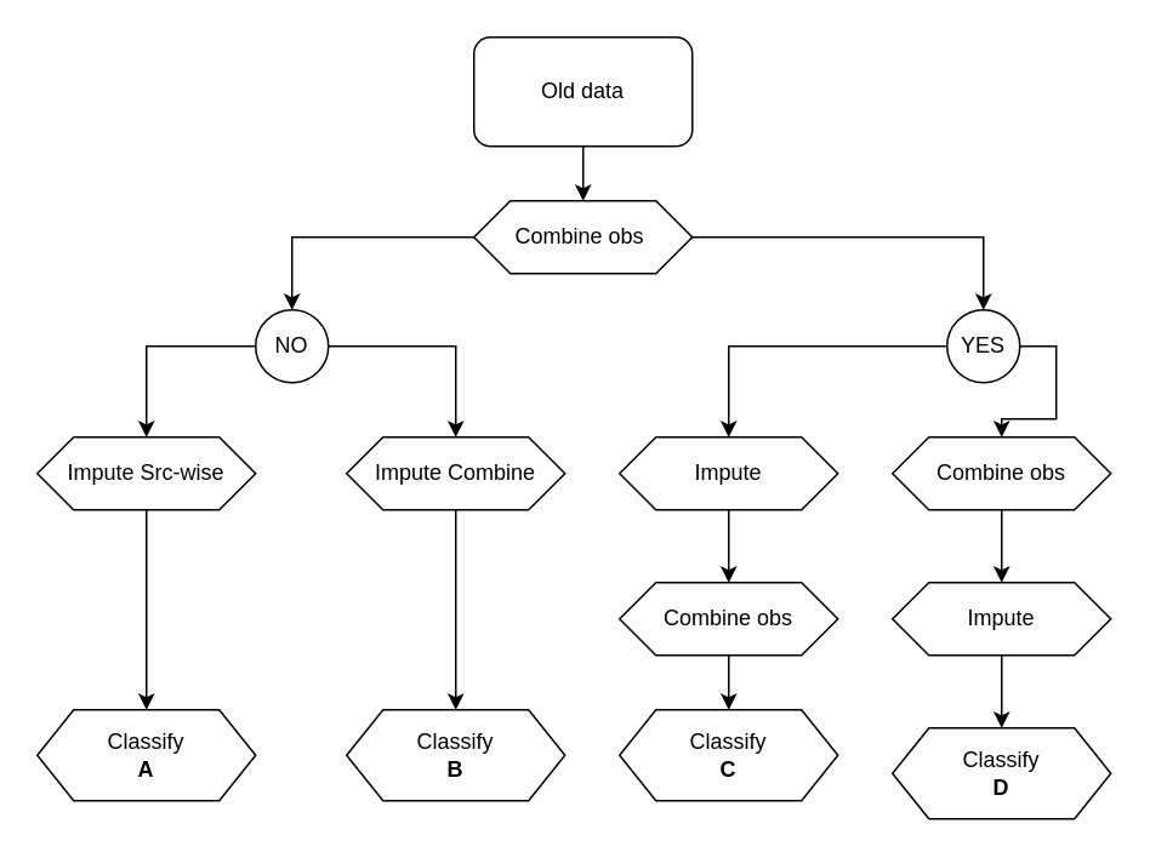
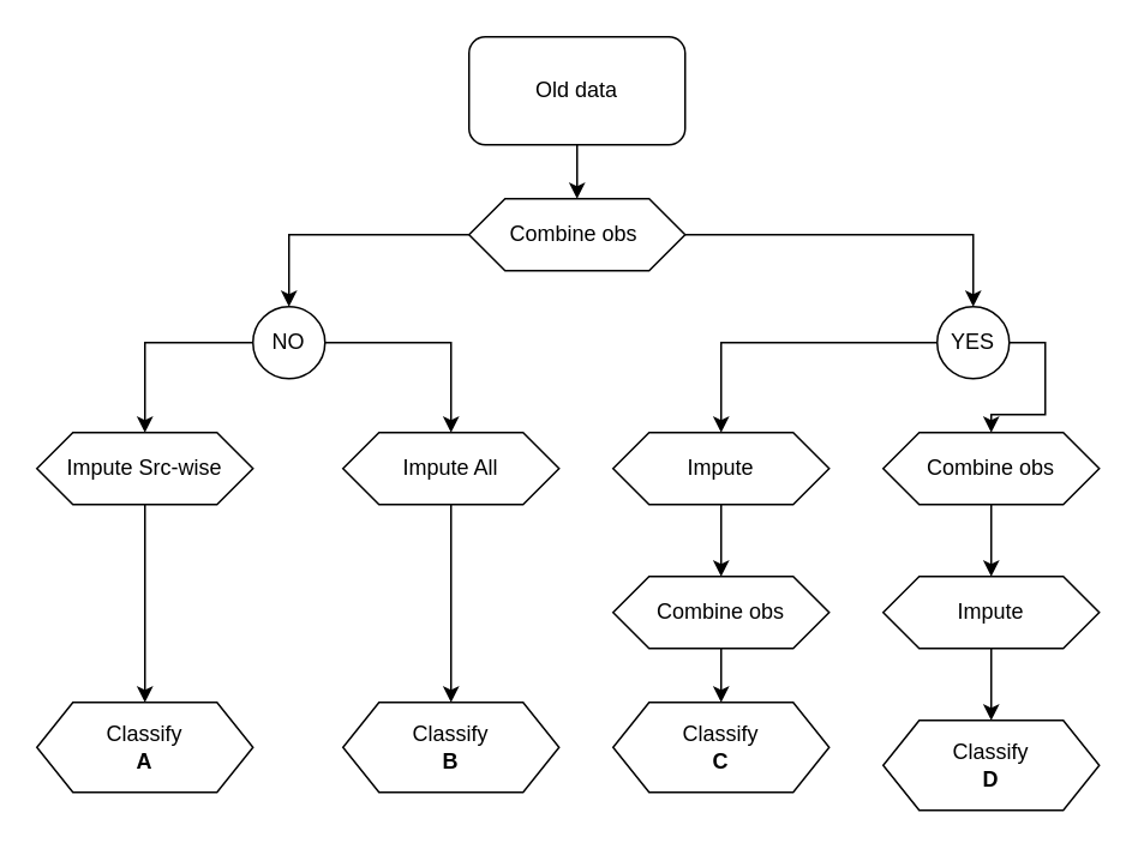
- <mxCell id="25" value="Impute Combine" style="shape=hexagon;perimeter=hexagonPerimeter2;whiteSpace=wrap;html=1;fixedSize=1;" vertex="1" parent="1"><mxGeometry x="190" y="240" width="120" height="40" as="geometry" /></mxCell>
+ <mxCell id="25" value="Impute All" style="shape=hexagon;perimeter=hexagonPerimeter2;whiteSpace=wrap;html=1;fixedSize=1;" vertex="1" parent="1"><mxGeometry x="190" y="240" width="120" height="40" as="geometry" /></mxCell>
